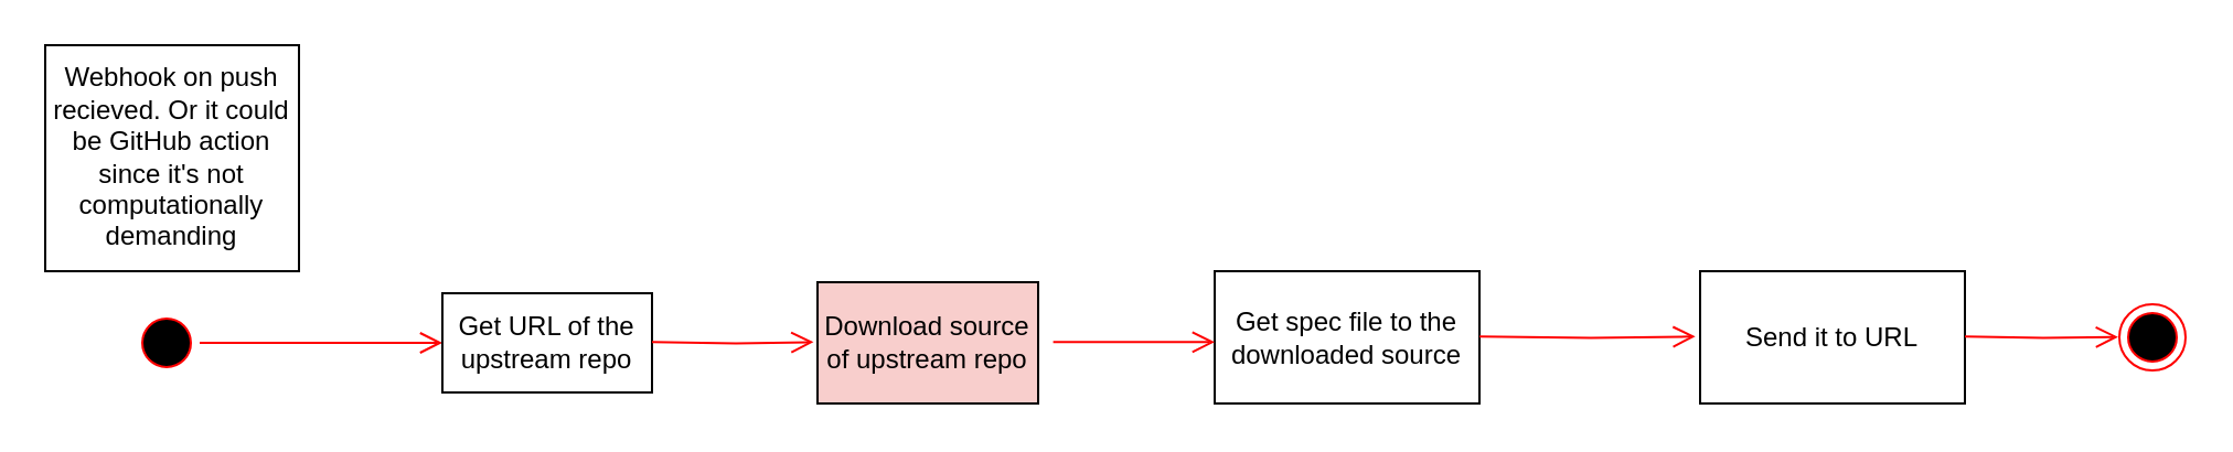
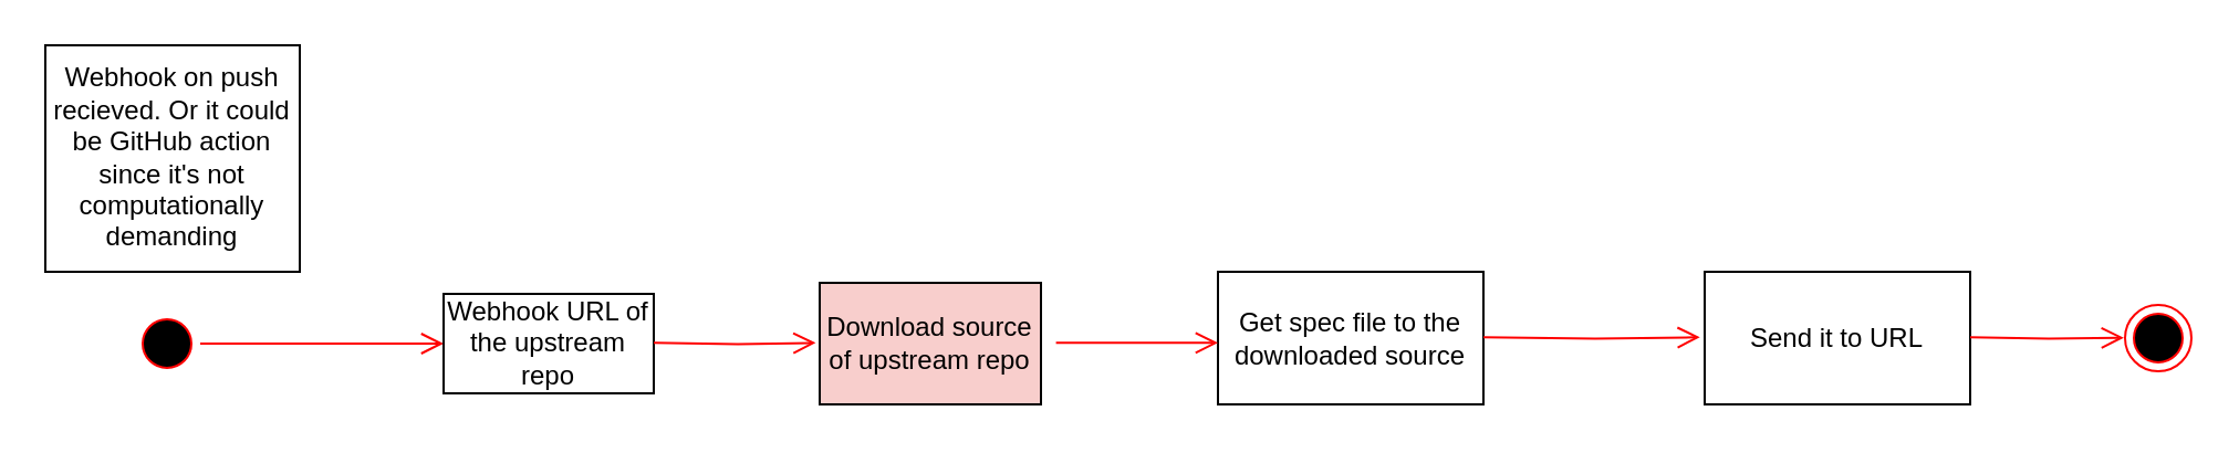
- <mxCell id="4" value="Get URL of the upstream repo" style="rounded=0;whiteSpace=wrap;html=1;" vertex="1" parent="1"><mxGeometry x="200" y="132.5" width="95" height="45" as="geometry" /></mxCell>
+ <mxCell id="4" value="Webhook URL of the upstream repo" style="rounded=0;whiteSpace=wrap;html=1;" vertex="1" parent="1"><mxGeometry x="200" y="132.5" width="95" height="45" as="geometry" /></mxCell>
